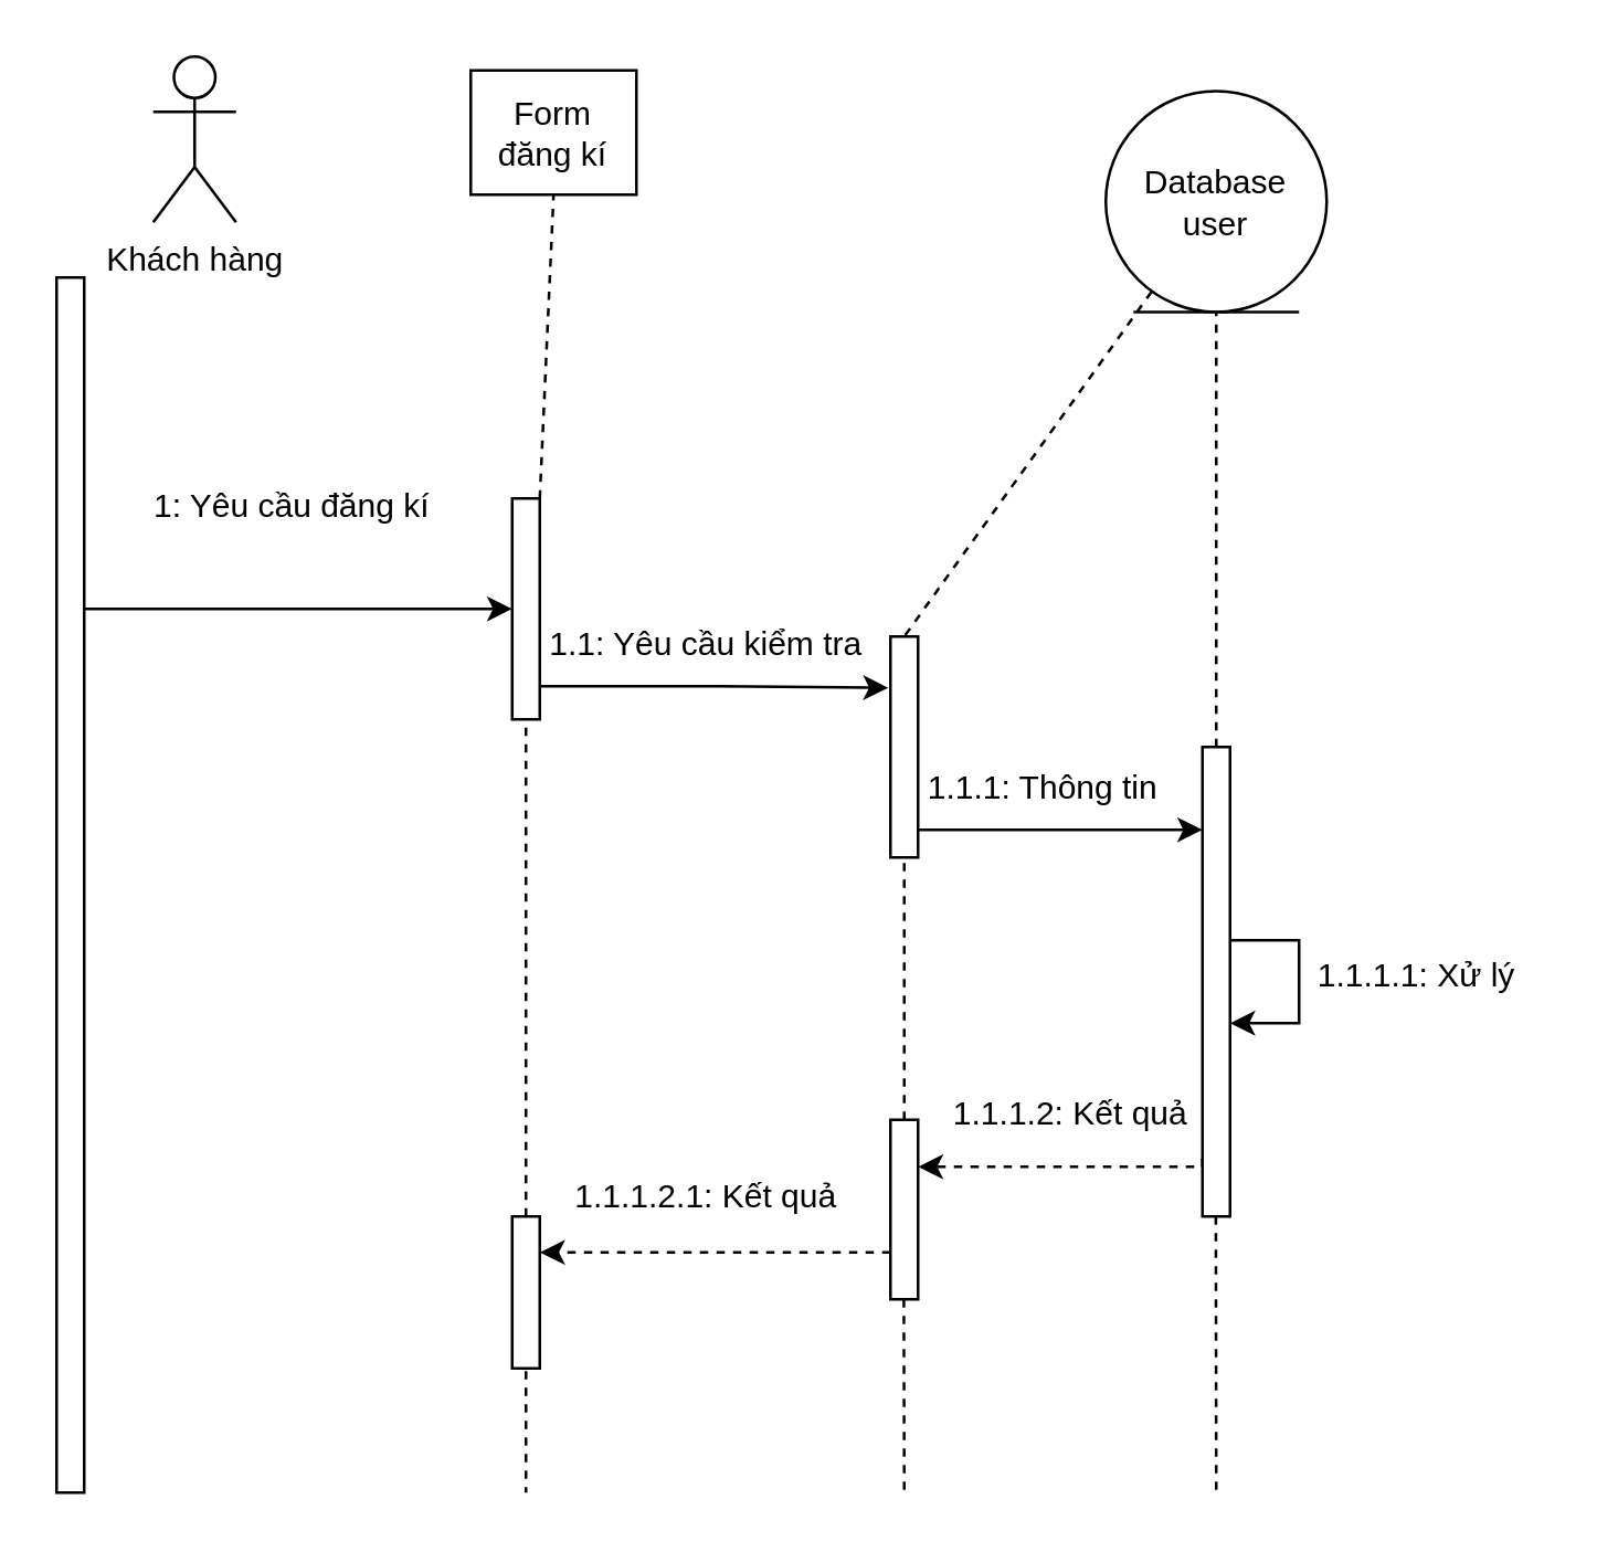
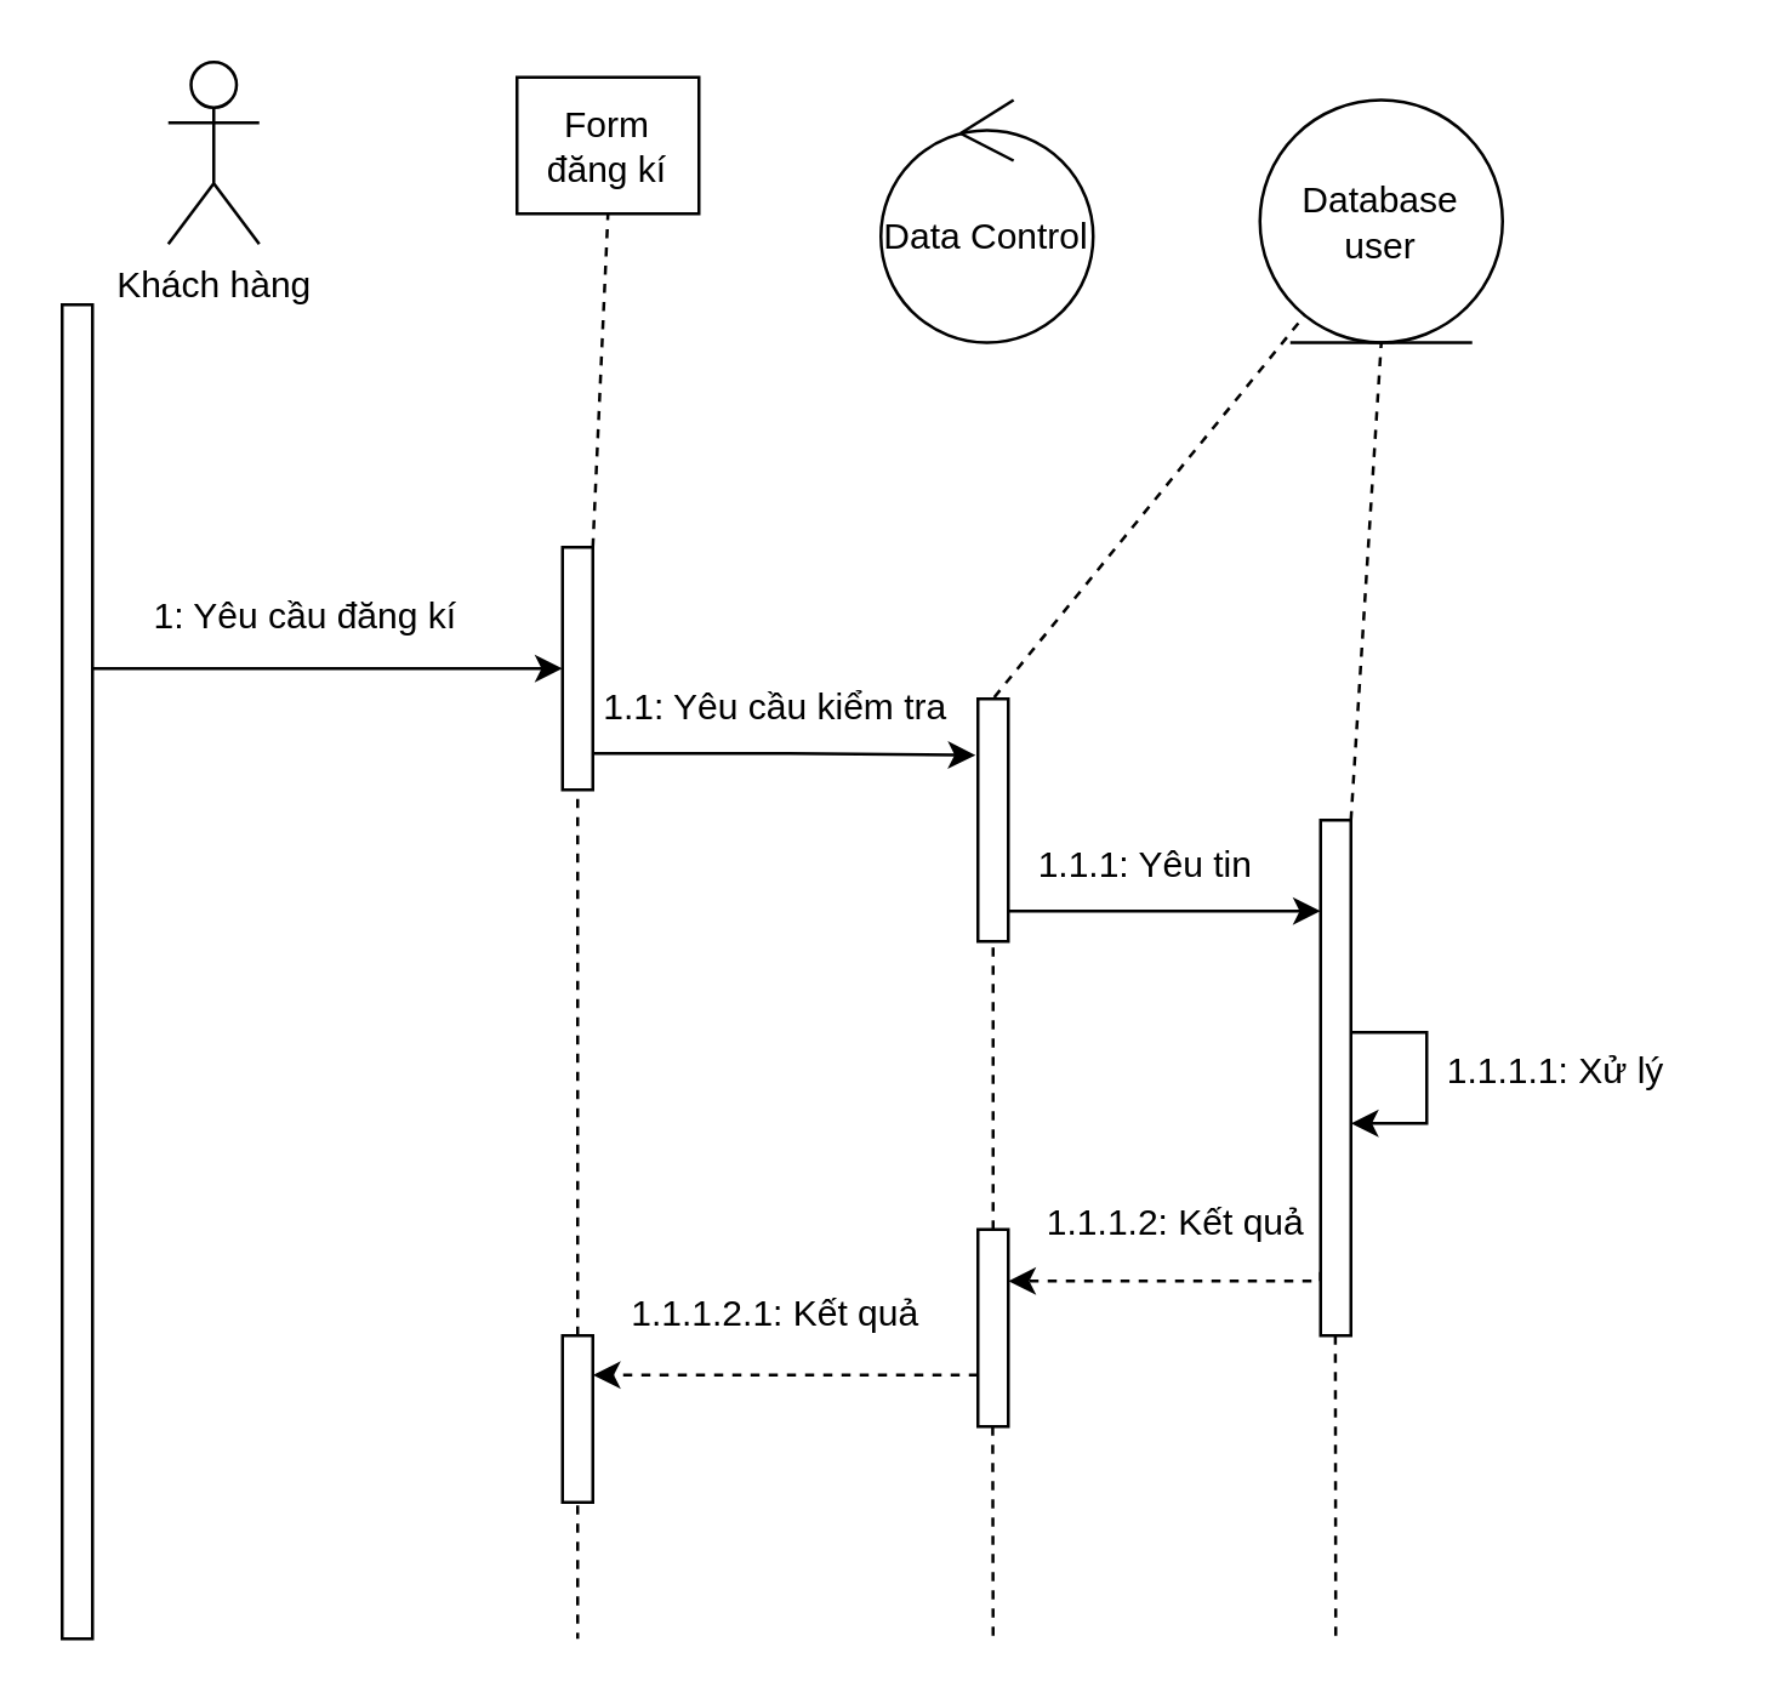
+ <mxCell id="10" value="Data Control" style="ellipse;shape=umlControl;whiteSpace=wrap;html=1;" parent="1" vertex="1"><mxGeometry x="290" y="32.5" width="70" height="80" as="geometry" /></mxCell>
- <mxCell id="11" value="Database user" style="ellipse;shape=umlEntity;whiteSpace=wrap;html=1;" parent="1" vertex="1"><mxGeometry x="400" y="32.5" width="80" height="80" as="geometry" /></mxCell>
+ <mxCell id="11" value="Database user" style="ellipse;shape=umlEntity;whiteSpace=wrap;html=1;" parent="1" vertex="1"><mxGeometry x="415" y="32.5" width="80" height="80" as="geometry" /></mxCell>
- <mxCell id="7" value="1: Yêu cầu đăng kí" style="text;html=1;align=center;verticalAlign=middle;resizable=0;points=[];autosize=1;strokeColor=none;fillColor=none;" parent="1" vertex="1"><mxGeometry x="45" y="168" width="120" height="30" as="geometry" /></mxCell>
+ <mxCell id="7" value="1: Yêu cầu đăng kí" style="text;html=1;align=center;verticalAlign=middle;resizable=0;points=[];autosize=1;strokeColor=none;fillColor=none;" parent="1" vertex="1"><mxGeometry x="40" y="188" width="120" height="30" as="geometry" /></mxCell>
- <mxCell id="24" value="1.1.1: Thông tin" style="text;html=1;align=center;verticalAlign=middle;resizable=0;points=[];autosize=1;strokeColor=none;fillColor=none;" parent="1" vertex="1"><mxGeometry x="322" y="270" width="110" height="30" as="geometry" /></mxCell>
+ <mxCell id="24" value="1.1.1: Yêu tin" style="text;html=1;align=center;verticalAlign=middle;resizable=0;points=[];autosize=1;strokeColor=none;fillColor=none;" parent="1" vertex="1"><mxGeometry x="322" y="270" width="110" height="30" as="geometry" /></mxCell>
